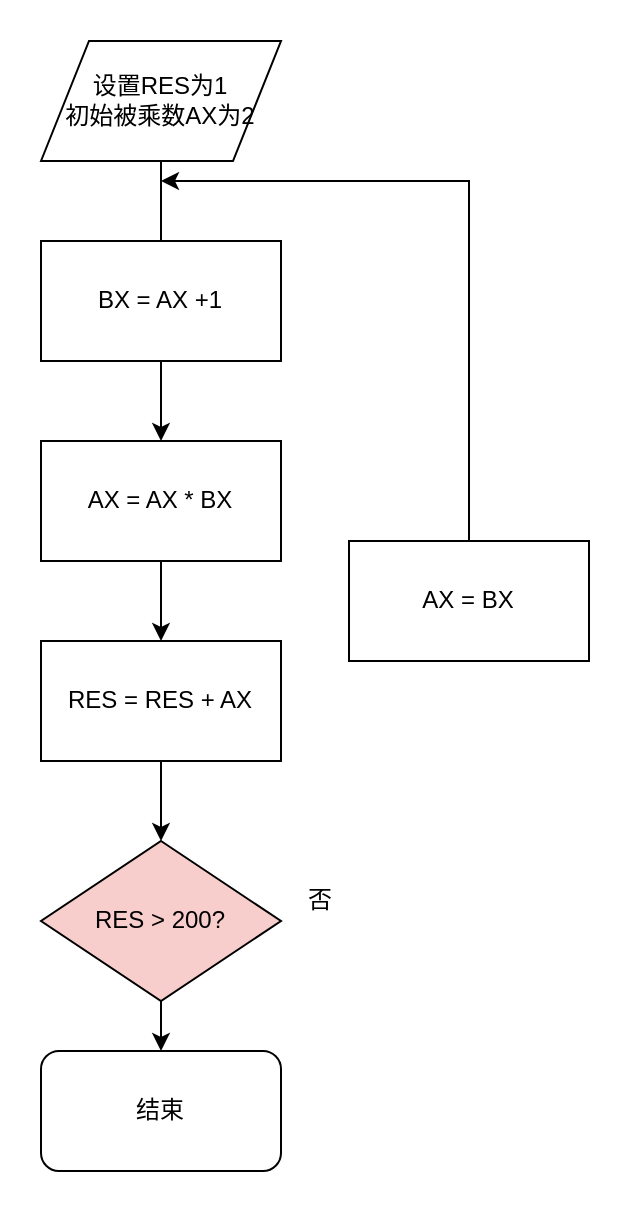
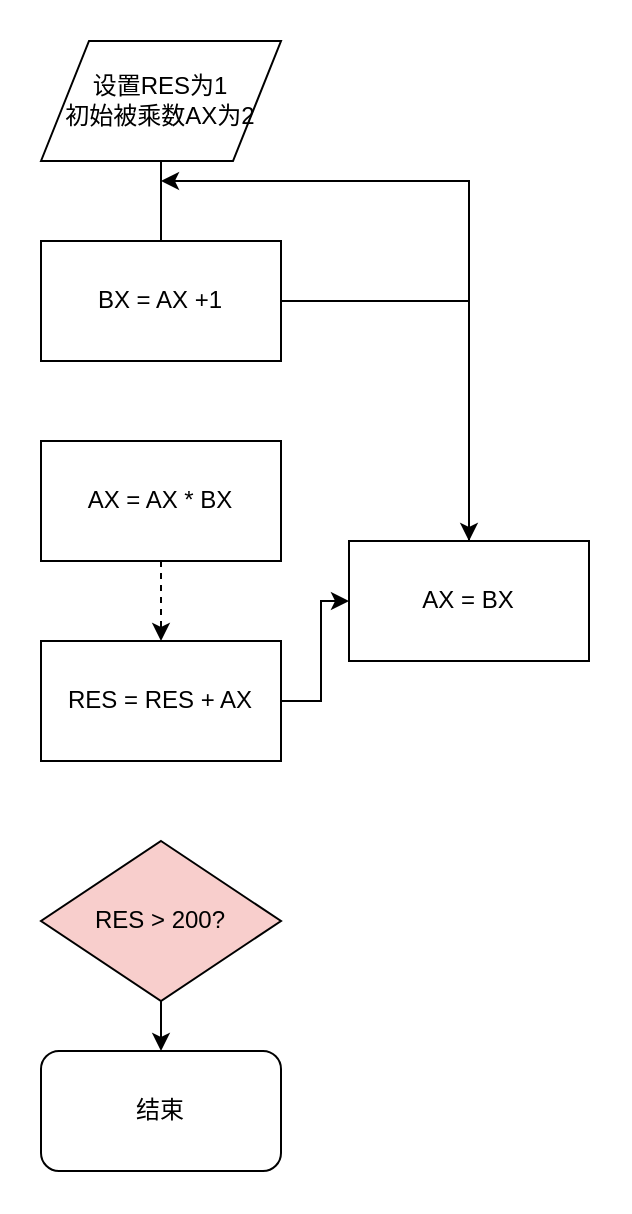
- <mxCell id="4" value="" style="edgeStyle=orthogonalEdgeStyle;rounded=0;orthogonalLoop=1;jettySize=auto;html=1;" edge="1" parent="1" source="5" target="7"><mxGeometry relative="1" as="geometry" /></mxCell>
+ <mxCell id="4" value="" style="edgeStyle=orthogonalEdgeStyle;rounded=0;orthogonalLoop=1;jettySize=auto;html=1;" edge="1" parent="1" source="5" target="14"><mxGeometry relative="1" as="geometry" /></mxCell>
- <mxCell id="6" value="" style="edgeStyle=orthogonalEdgeStyle;rounded=0;orthogonalLoop=1;jettySize=auto;html=1;" edge="1" parent="1" source="7" target="9"><mxGeometry relative="1" as="geometry" /></mxCell>
+ <mxCell id="6" value="" style="edgeStyle=orthogonalEdgeStyle;rounded=0;orthogonalLoop=1;jettySize=auto;html=1;dashed=1;" edge="1" parent="1" source="7" target="9"><mxGeometry relative="1" as="geometry" /></mxCell>
- <mxCell id="8" value="" style="edgeStyle=orthogonalEdgeStyle;rounded=0;orthogonalLoop=1;jettySize=auto;html=1;entryX=0.5;entryY=0;entryDx=0;entryDy=0;" edge="1" parent="1" source="9" target="11"><mxGeometry relative="1" as="geometry"><mxPoint x="80" y="430" as="targetPoint" /></mxGeometry></mxCell>
+ <mxCell id="8" value="" style="edgeStyle=orthogonalEdgeStyle;rounded=0;orthogonalLoop=1;jettySize=auto;html=1;" edge="1" parent="1" source="9" target="14"><mxGeometry relative="1" as="geometry"><mxPoint x="80" y="430" as="targetPoint" /></mxGeometry></mxCell>
- <mxCell id="12" value="否" style="text;html=1;strokeColor=none;fillColor=none;align=center;verticalAlign=middle;whiteSpace=wrap;rounded=0;" vertex="1" parent="1"><mxGeometry x="140" y="440" width="40" height="20" as="geometry" /></mxCell>
